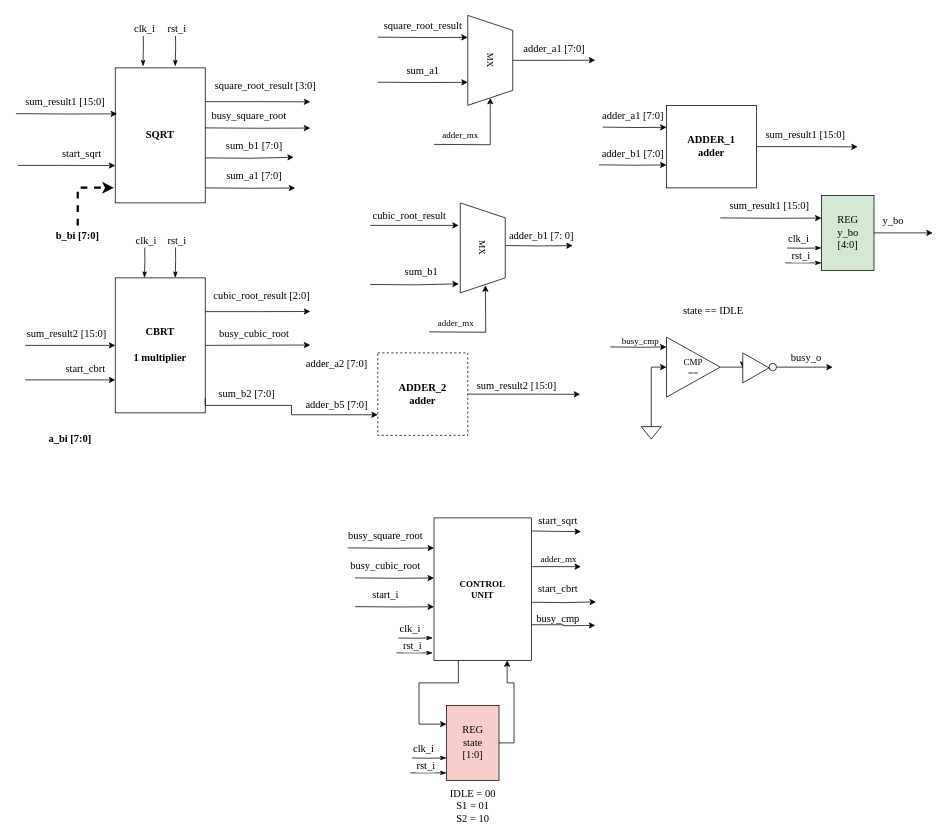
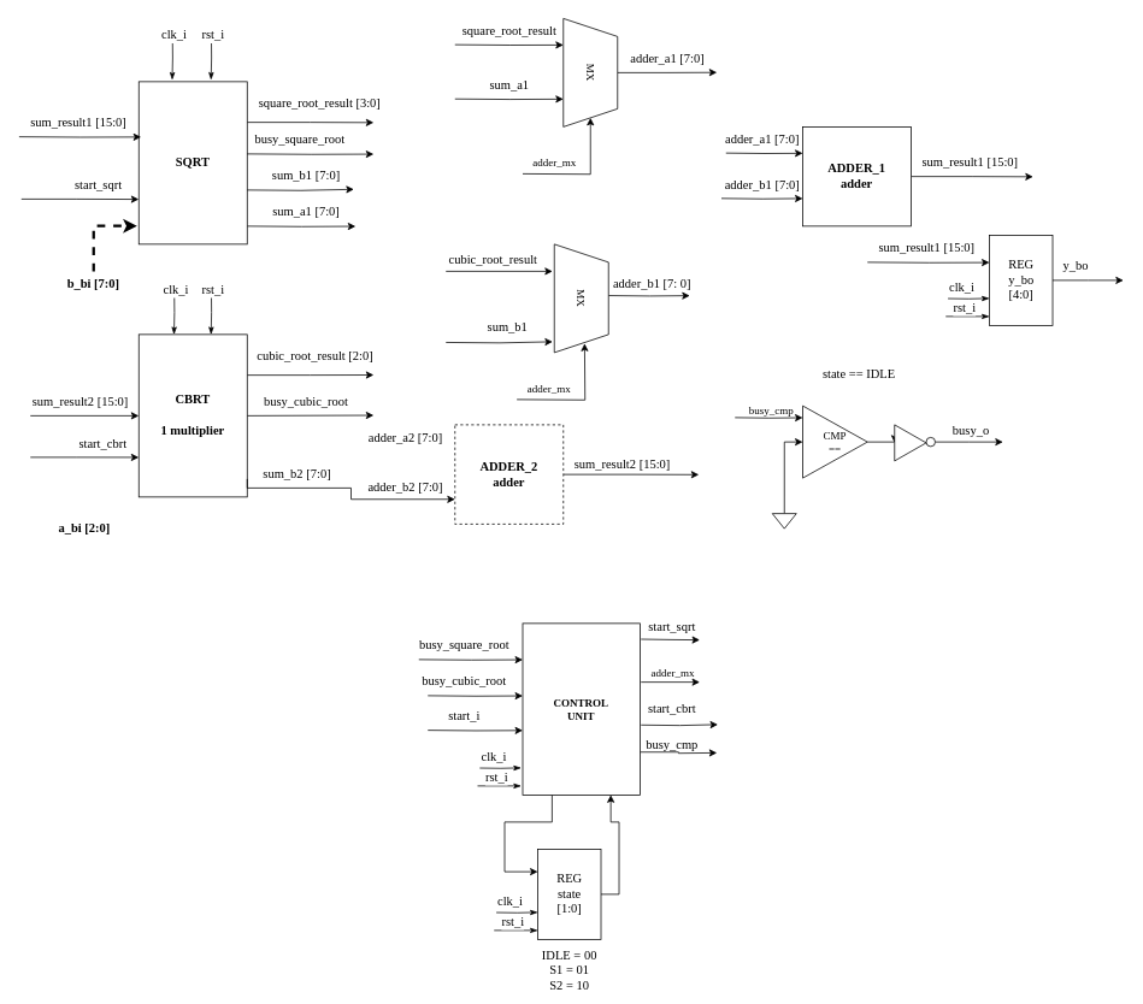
- <mxCell id="59" value="&lt;div style=&quot;font-size: 14px;&quot;&gt;REG&lt;/div&gt;&lt;div style=&quot;font-size: 14px;&quot;&gt;y_bo&lt;/div&gt;&lt;div style=&quot;font-size: 14px;&quot;&gt;[4:0]&lt;/div&gt;" style="rounded=0;whiteSpace=wrap;html=1;fontFamily=Times New Roman;fontSize=14;fillColor=#d5e8d4;" parent="1" vertex="1"><mxGeometry x="1094.67" y="260" width="70" height="100" as="geometry" /></mxCell>
+ <mxCell id="59" value="&lt;div style=&quot;font-size: 14px;&quot;&gt;REG&lt;/div&gt;&lt;div style=&quot;font-size: 14px;&quot;&gt;y_bo&lt;/div&gt;&lt;div style=&quot;font-size: 14px;&quot;&gt;[4:0]&lt;/div&gt;" style="rounded=0;whiteSpace=wrap;html=1;fontFamily=Times New Roman;fontSize=14;" parent="1" vertex="1"><mxGeometry x="1094.67" y="260" width="70" height="100" as="geometry" /></mxCell>
- <mxCell id="54" value="adder_b5 [7:0]" style="text;html=1;align=center;verticalAlign=middle;resizable=0;points=[];autosize=1;strokeColor=none;fillColor=none;fontFamily=Times New Roman;fontSize=14;" parent="1" vertex="1"><mxGeometry x="393" y="525" width="110" height="30" as="geometry" /></mxCell>
+ <mxCell id="54" value="adder_b2 [7:0]" style="text;html=1;align=center;verticalAlign=middle;resizable=0;points=[];autosize=1;strokeColor=none;fillColor=none;fontFamily=Times New Roman;fontSize=14;" parent="1" vertex="1"><mxGeometry x="393" y="525" width="110" height="30" as="geometry" /></mxCell>
- <mxCell id="3" value="a_bi [7:0]" style="text;html=1;align=center;verticalAlign=middle;whiteSpace=wrap;rounded=0;fontStyle=1;fontFamily=Times New Roman;fontSize=14;" parent="1" vertex="1"><mxGeometry x="53" y="570" width="80" height="30" as="geometry" /></mxCell>
+ <mxCell id="3" value="a_bi [2:0]" style="text;html=1;align=center;verticalAlign=middle;whiteSpace=wrap;rounded=0;fontStyle=1;fontFamily=Times New Roman;fontSize=14;" parent="1" vertex="1"><mxGeometry x="53" y="570" width="80" height="30" as="geometry" /></mxCell>
- <mxCell id="47" value="&lt;div style=&quot;font-size: 14px;&quot;&gt;REG&lt;/div&gt;&lt;div style=&quot;font-size: 14px;&quot;&gt;state&lt;/div&gt;&lt;div style=&quot;font-size: 14px;&quot;&gt;[1:0]&lt;/div&gt;" style="rounded=0;whiteSpace=wrap;html=1;fontFamily=Times New Roman;fontSize=14;fillColor=#f8cecc;" parent="1" vertex="1"><mxGeometry x="594.67" y="940" width="70" height="100" as="geometry" /></mxCell>
+ <mxCell id="47" value="&lt;div style=&quot;font-size: 14px;&quot;&gt;REG&lt;/div&gt;&lt;div style=&quot;font-size: 14px;&quot;&gt;state&lt;/div&gt;&lt;div style=&quot;font-size: 14px;&quot;&gt;[1:0]&lt;/div&gt;" style="rounded=0;whiteSpace=wrap;html=1;fontFamily=Times New Roman;fontSize=14;" parent="1" vertex="1"><mxGeometry x="594.67" y="940" width="70" height="100" as="geometry" /></mxCell>
